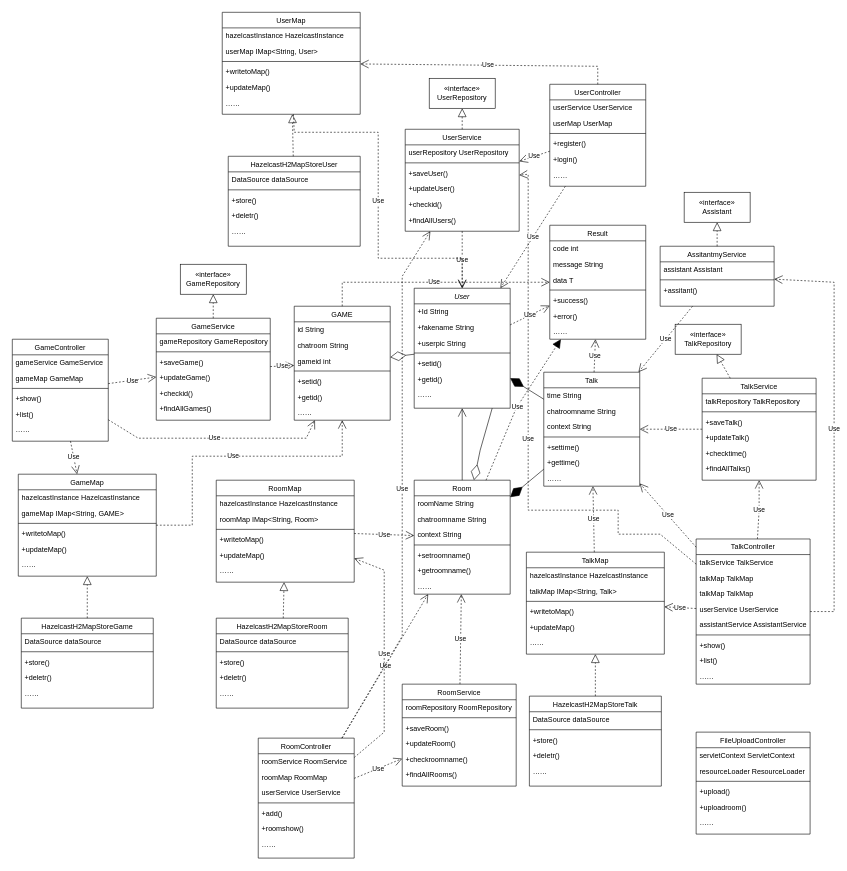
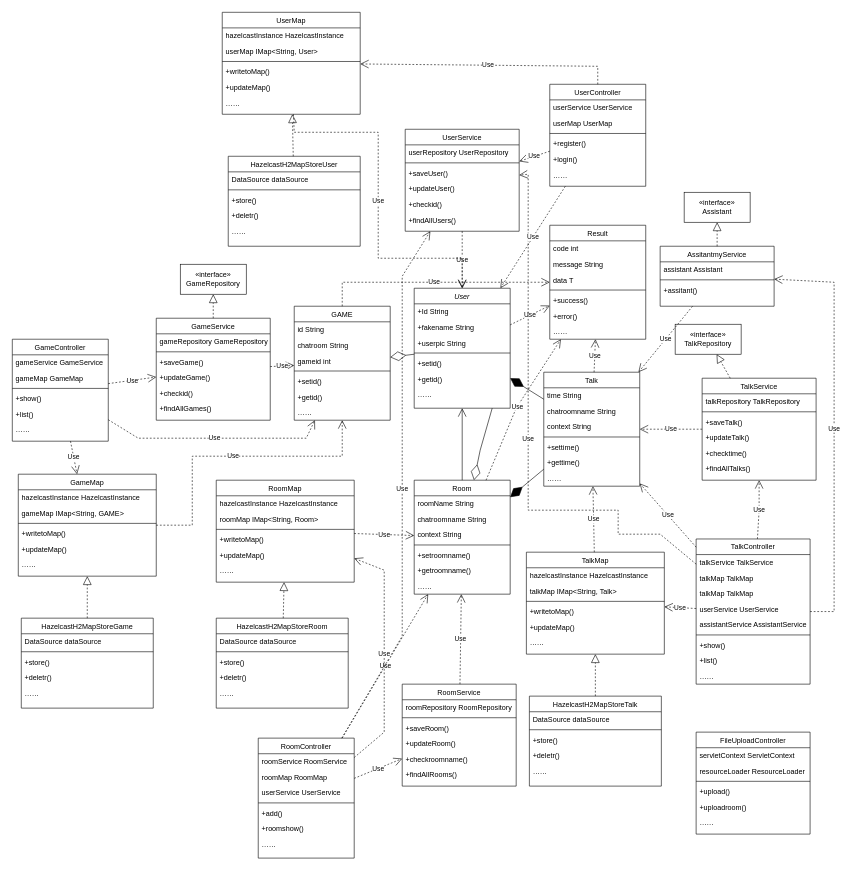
- <mxCell id="72" value="«interface»&lt;br&gt;UserRepository" style="html=1;whiteSpace=wrap;" vertex="1" parent="1"><mxGeometry x="715" y="130" width="110" height="50" as="geometry" /></mxCell>
- <mxCell id="74" value="" style="endArrow=block;dashed=1;endFill=0;endSize=12;html=1;rounded=0;" edge="1" parent="1" source="35" target="72"><mxGeometry width="160" relative="1" as="geometry"><mxPoint x="865" y="335" as="sourcePoint" /><mxPoint x="1025" y="335" as="targetPoint" /></mxGeometry></mxCell>
- <mxCell id="190" value="Use" style="endArrow=block;endSize=12;dashed=1;html=1;rounded=0;" edge="1" parent="1" source="18" target="26"><mxGeometry width="160" relative="1" as="geometry"><mxPoint x="600" y="650" as="sourcePoint" /><mxPoint x="760" y="650" as="targetPoint" /><Array as="points"><mxPoint x="860" y="680" /></Array></mxGeometry></mxCell>
+ <mxCell id="190" value="Use" style="endArrow=open;endSize=12;dashed=1;html=1;rounded=0;" edge="1" parent="1" source="18" target="26"><mxGeometry width="160" relative="1" as="geometry"><mxPoint x="600" y="650" as="sourcePoint" /><mxPoint x="760" y="650" as="targetPoint" /><Array as="points"><mxPoint x="860" y="680" /></Array></mxGeometry></mxCell>
